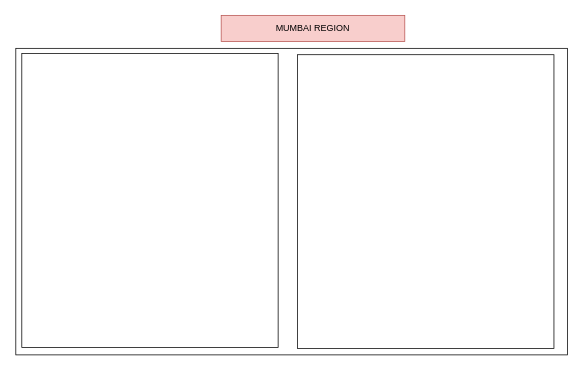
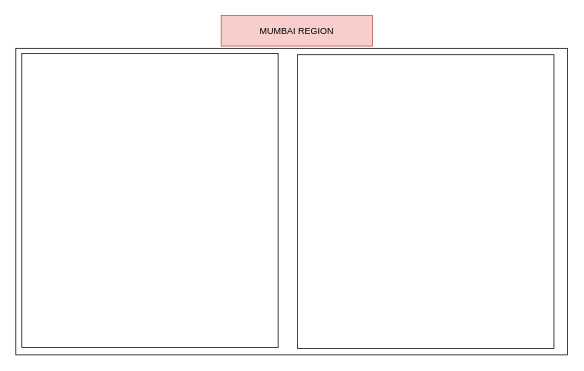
- <mxCell id="3" value="MUMBAI REGION" style="text;html=1;strokeColor=#b85450;fillColor=#f8cecc;align=center;verticalAlign=middle;whiteSpace=wrap;rounded=0;" vertex="1" parent="1"><mxGeometry x="294" y="20" width="245" height="35" as="geometry" /></mxCell>
+ <mxCell id="3" value="MUMBAI REGION" style="text;html=1;strokeColor=#b85450;fillColor=#f8cecc;align=center;verticalAlign=middle;whiteSpace=wrap;rounded=0;" vertex="1" parent="1"><mxGeometry x="294" y="20" width="202" height="41" as="geometry" /></mxCell>
